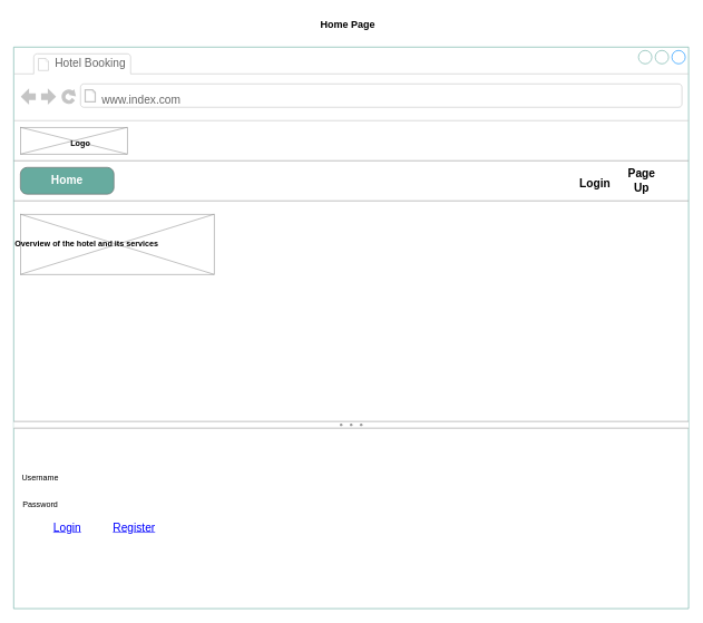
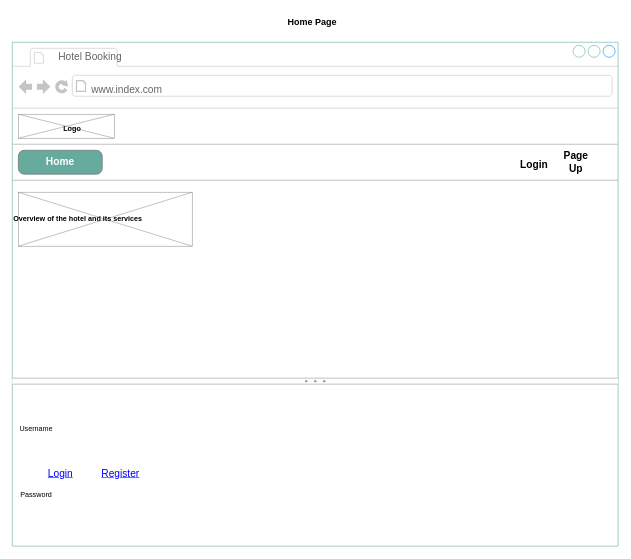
- <mxCell id="4" value="Hotel Booking" style="strokeWidth=1;shadow=0;dashed=0;align=center;html=1;shape=mxgraph.mockup.containers.anchor;fontSize=17;fontColor=#666666;align=left;whiteSpace=wrap;" vertex="1" parent="3"><mxGeometry x="60" y="12" width="110" height="26" as="geometry" /></mxCell>
+ <mxCell id="4" value="Hotel Booking" style="strokeWidth=1;shadow=0;dashed=0;align=center;html=1;shape=mxgraph.mockup.containers.anchor;fontSize=17;fontColor=#666666;align=left;whiteSpace=wrap;" vertex="1" parent="3"><mxGeometry x="75" y="12" width="110" height="26" as="geometry" /></mxCell>
- <mxCell id="14" value="Password" style="text;html=1;align=center;verticalAlign=middle;whiteSpace=wrap;rounded=0;" vertex="1" parent="3"><mxGeometry x="10" y="670" width="60" height="30" as="geometry" /></mxCell>
+ <mxCell id="14" value="Password" style="text;html=1;align=center;verticalAlign=middle;whiteSpace=wrap;rounded=0;" vertex="1" parent="3"><mxGeometry x="10" y="740" width="60" height="30" as="geometry" /></mxCell>
